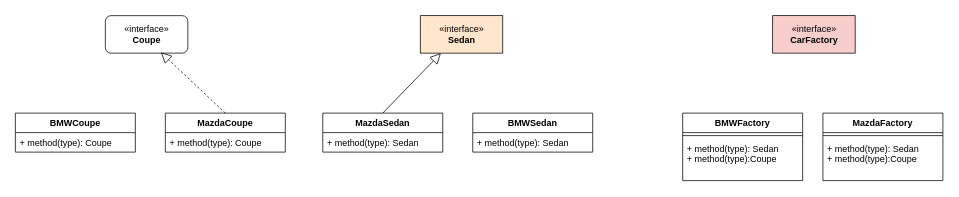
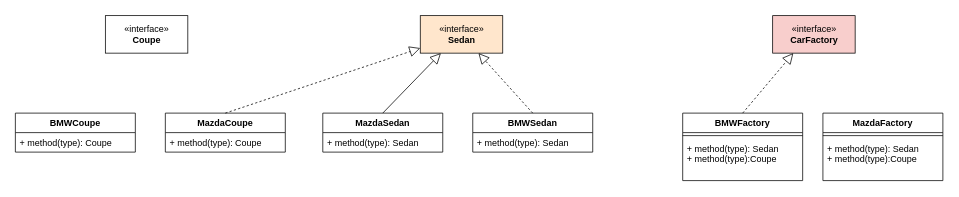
- <mxCell id="2" value="«interface»&lt;br&gt;&lt;b&gt;Coupe&lt;/b&gt;" style="html=1;rounded=1;" vertex="1" parent="1"><mxGeometry x="140" y="20" width="110" height="50" as="geometry" /></mxCell>
+ <mxCell id="2" value="«interface»&lt;br&gt;&lt;b&gt;Coupe&lt;/b&gt;" style="html=1;" vertex="1" parent="1"><mxGeometry x="140" y="20" width="110" height="50" as="geometry" /></mxCell>
- <mxCell id="15" value="" style="endArrow=block;dashed=1;endFill=0;endSize=12;html=1;rounded=0;exitX=0.5;exitY=0;exitDx=0;exitDy=0;entryX=0.673;entryY=0.98;entryDx=0;entryDy=0;entryPerimeter=0;" edge="1" parent="1" source="13" target="2"><mxGeometry width="160" relative="1" as="geometry"><mxPoint x="340" y="250" as="sourcePoint" /><mxPoint x="500" y="250" as="targetPoint" /></mxGeometry></mxCell>
+ <mxCell id="15" value="" style="endArrow=block;dashed=1;endFill=0;endSize=12;html=1;rounded=0;exitX=0.5;exitY=0;exitDx=0;exitDy=0;" edge="1" parent="1" source="13" target="3"><mxGeometry width="160" relative="1" as="geometry"><mxPoint x="340" y="250" as="sourcePoint" /><mxPoint x="500" y="250" as="targetPoint" /></mxGeometry></mxCell>
+ <mxCell id="10" value="" style="endArrow=block;dashed=1;endFill=0;endSize=12;html=1;rounded=0;exitX=0.5;exitY=0;exitDx=0;exitDy=0;" edge="1" parent="1" source="5" target="3"><mxGeometry width="160" relative="1" as="geometry"><mxPoint x="600" y="250" as="sourcePoint" /><mxPoint x="760" y="250" as="targetPoint" /></mxGeometry></mxCell>
+ <mxCell id="22" value="" style="endArrow=block;dashed=1;endFill=0;endSize=12;html=1;rounded=0;exitX=0.5;exitY=0;exitDx=0;exitDy=0;entryX=0.25;entryY=1;entryDx=0;entryDy=0;" edge="1" parent="1" source="16" target="4"><mxGeometry width="160" relative="1" as="geometry"><mxPoint x="870" y="250" as="sourcePoint" /><mxPoint x="1030" y="250" as="targetPoint" /></mxGeometry></mxCell>
